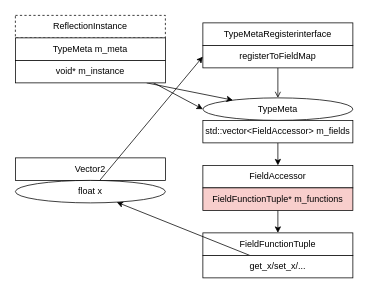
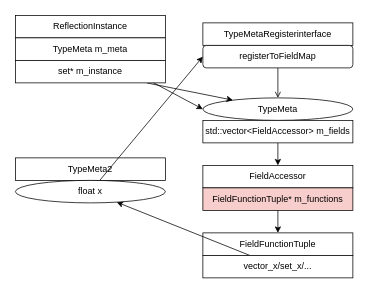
- <mxCell id="17" value="ReflectionInstance" style="rounded=0;whiteSpace=wrap;html=1;dashed=1;" vertex="1" parent="1"><mxGeometry x="20" y="20" width="200" height="30" as="geometry" /></mxCell>
+ <mxCell id="17" value="ReflectionInstance" style="rounded=0;whiteSpace=wrap;html=1;" vertex="1" parent="1"><mxGeometry x="20" y="20" width="200" height="30" as="geometry" /></mxCell>
- <mxCell id="16" value="registerToFieldMap" style="rounded=0;whiteSpace=wrap;html=1;" vertex="1" parent="1"><mxGeometry x="270" y="60" width="200" height="30" as="geometry" /></mxCell>
+ <mxCell id="16" value="registerToFieldMap" style="whiteSpace=wrap;html=1;rounded=1;" vertex="1" parent="1"><mxGeometry x="270" y="60" width="200" height="30" as="geometry" /></mxCell>
- <mxCell id="21" value="void* m_instance" style="rounded=0;whiteSpace=wrap;html=1;" vertex="1" parent="1"><mxGeometry x="20" y="80" width="200" height="30" as="geometry" /></mxCell>
+ <mxCell id="21" value="set* m_instance" style="rounded=0;whiteSpace=wrap;html=1;" vertex="1" parent="1"><mxGeometry x="20" y="80" width="200" height="30" as="geometry" /></mxCell>
- <mxCell id="11" value="Vector2" style="rounded=0;whiteSpace=wrap;html=1;" vertex="1" parent="1"><mxGeometry x="20" y="210" width="200" height="30" as="geometry" /></mxCell>
+ <mxCell id="11" value="TypeMeta2" style="rounded=0;whiteSpace=wrap;html=1;" vertex="1" parent="1"><mxGeometry x="20" y="210" width="200" height="30" as="geometry" /></mxCell>
- <mxCell id="10" value="get_x/set_x/..." style="rounded=0;whiteSpace=wrap;html=1;" vertex="1" parent="1"><mxGeometry x="270" y="340" width="200" height="30" as="geometry" /></mxCell>
+ <mxCell id="10" value="vector_x/set_x/..." style="rounded=0;whiteSpace=wrap;html=1;" vertex="1" parent="1"><mxGeometry x="270" y="340" width="200" height="30" as="geometry" /></mxCell>
